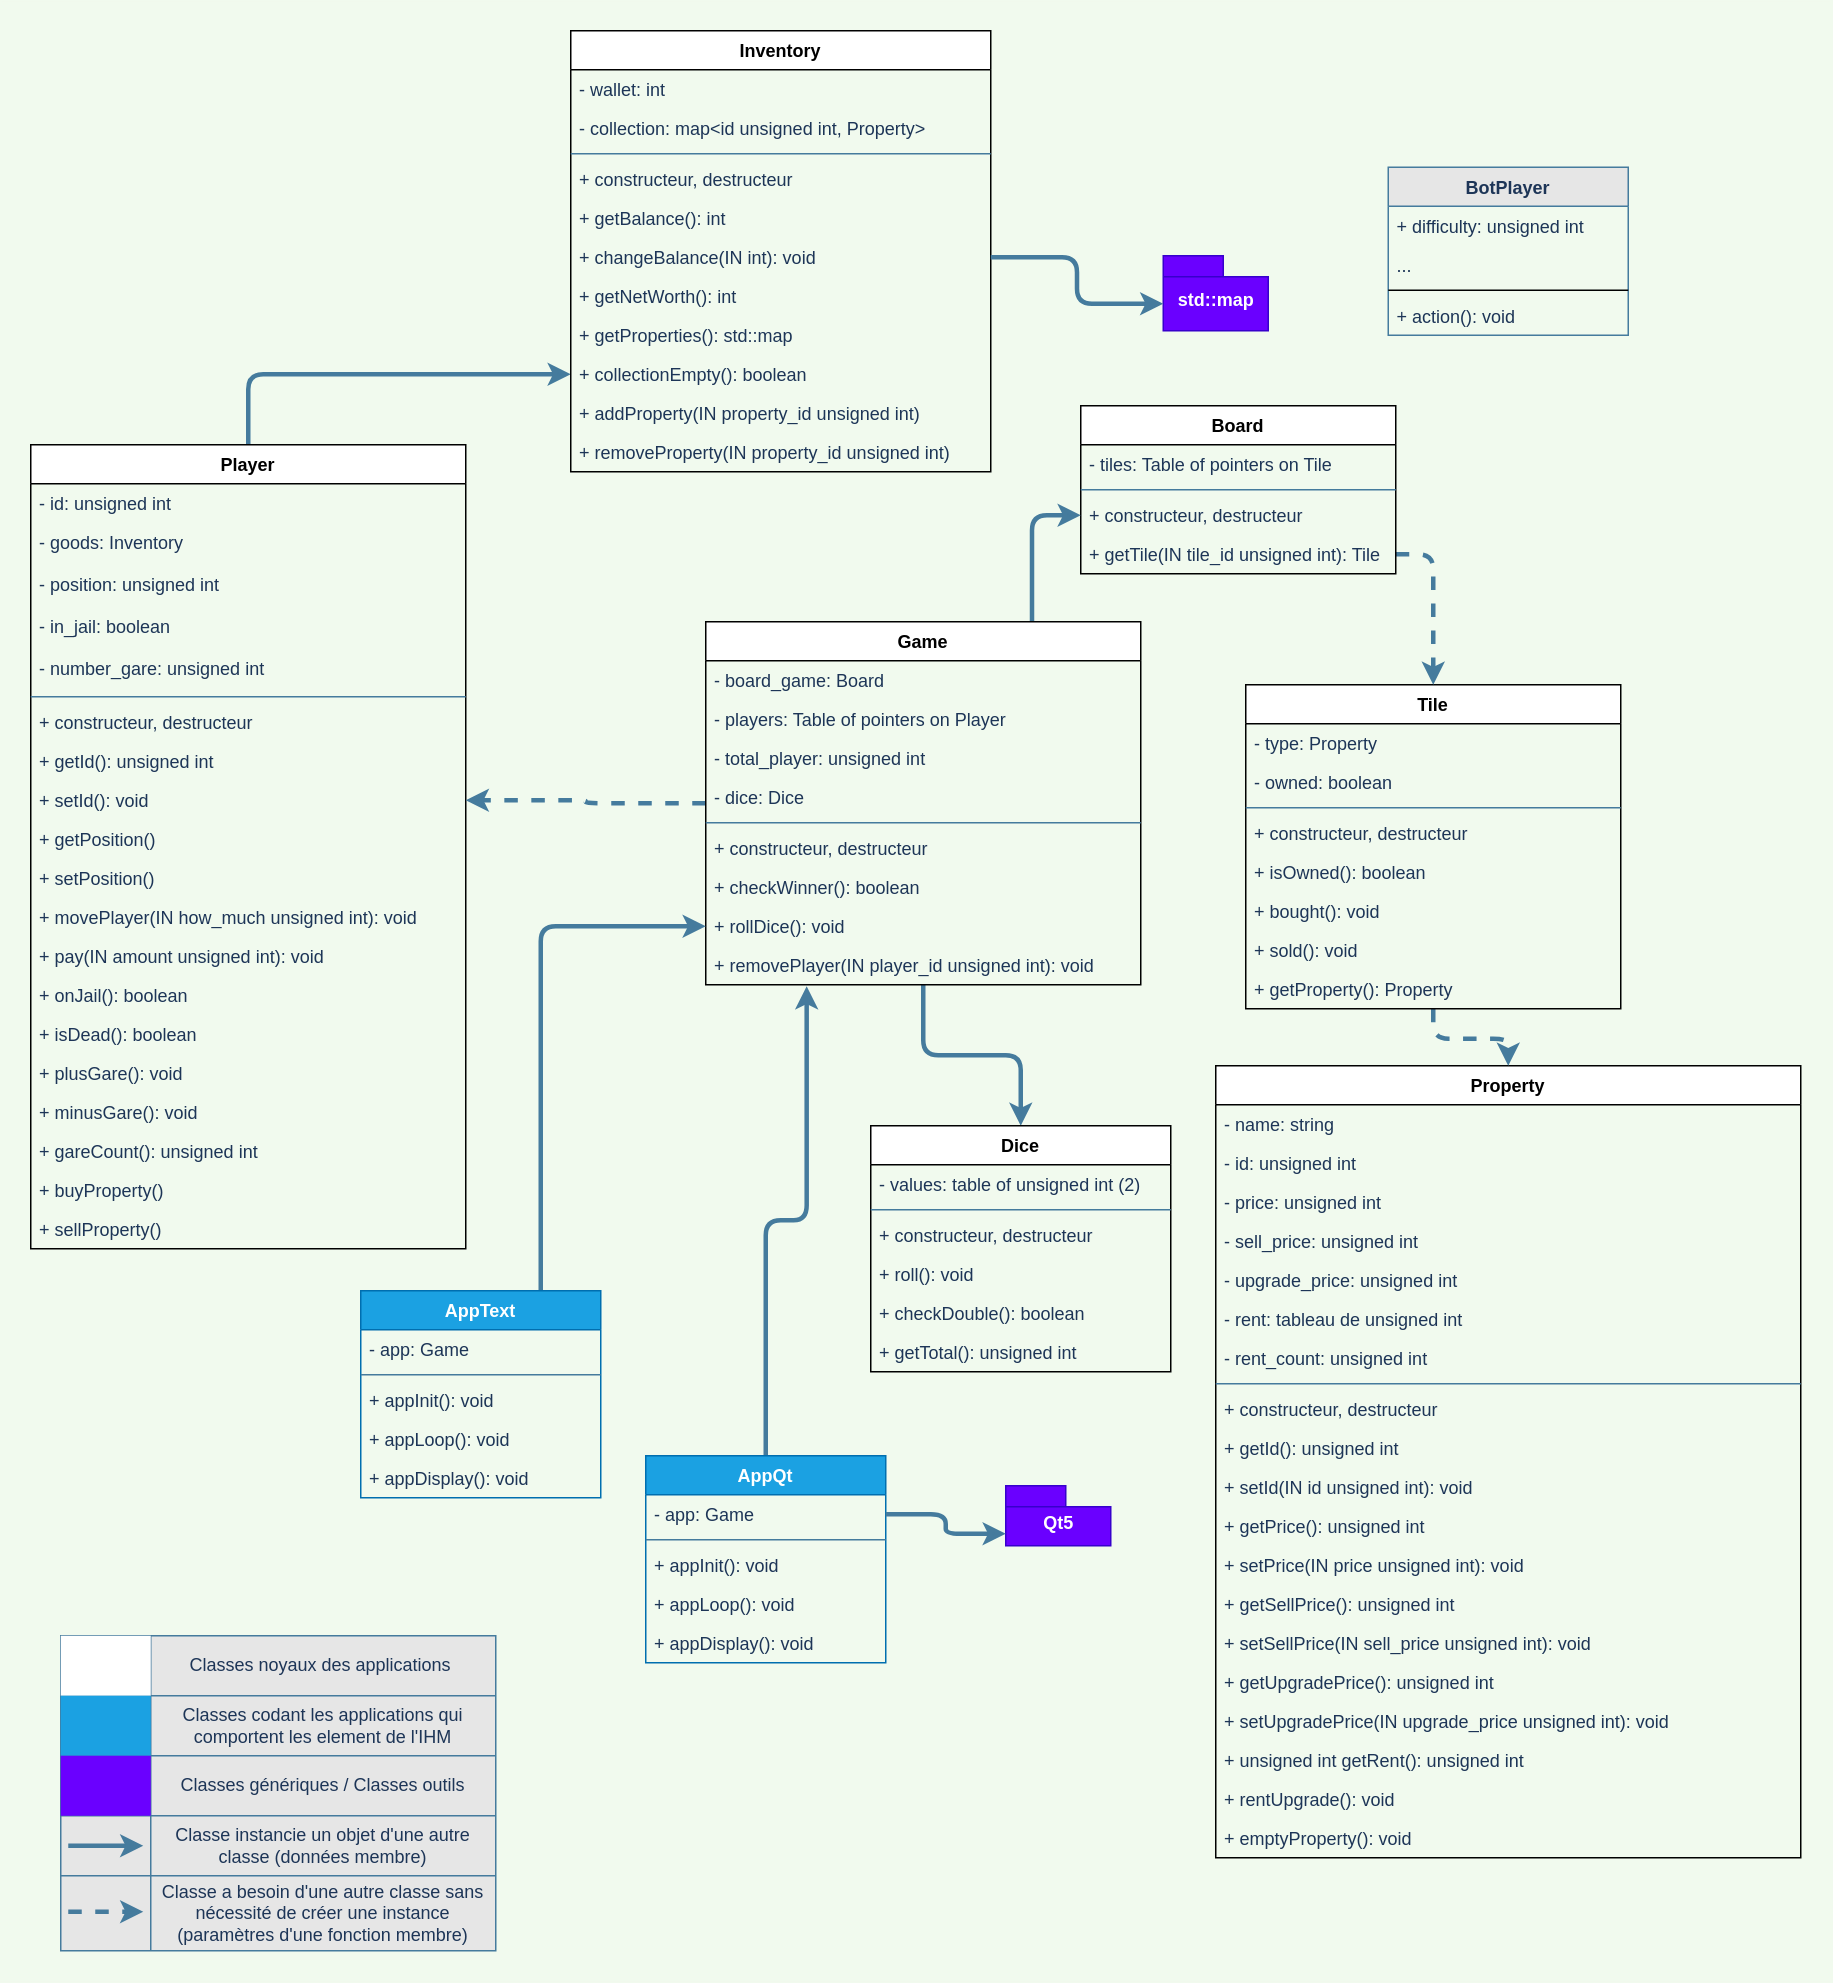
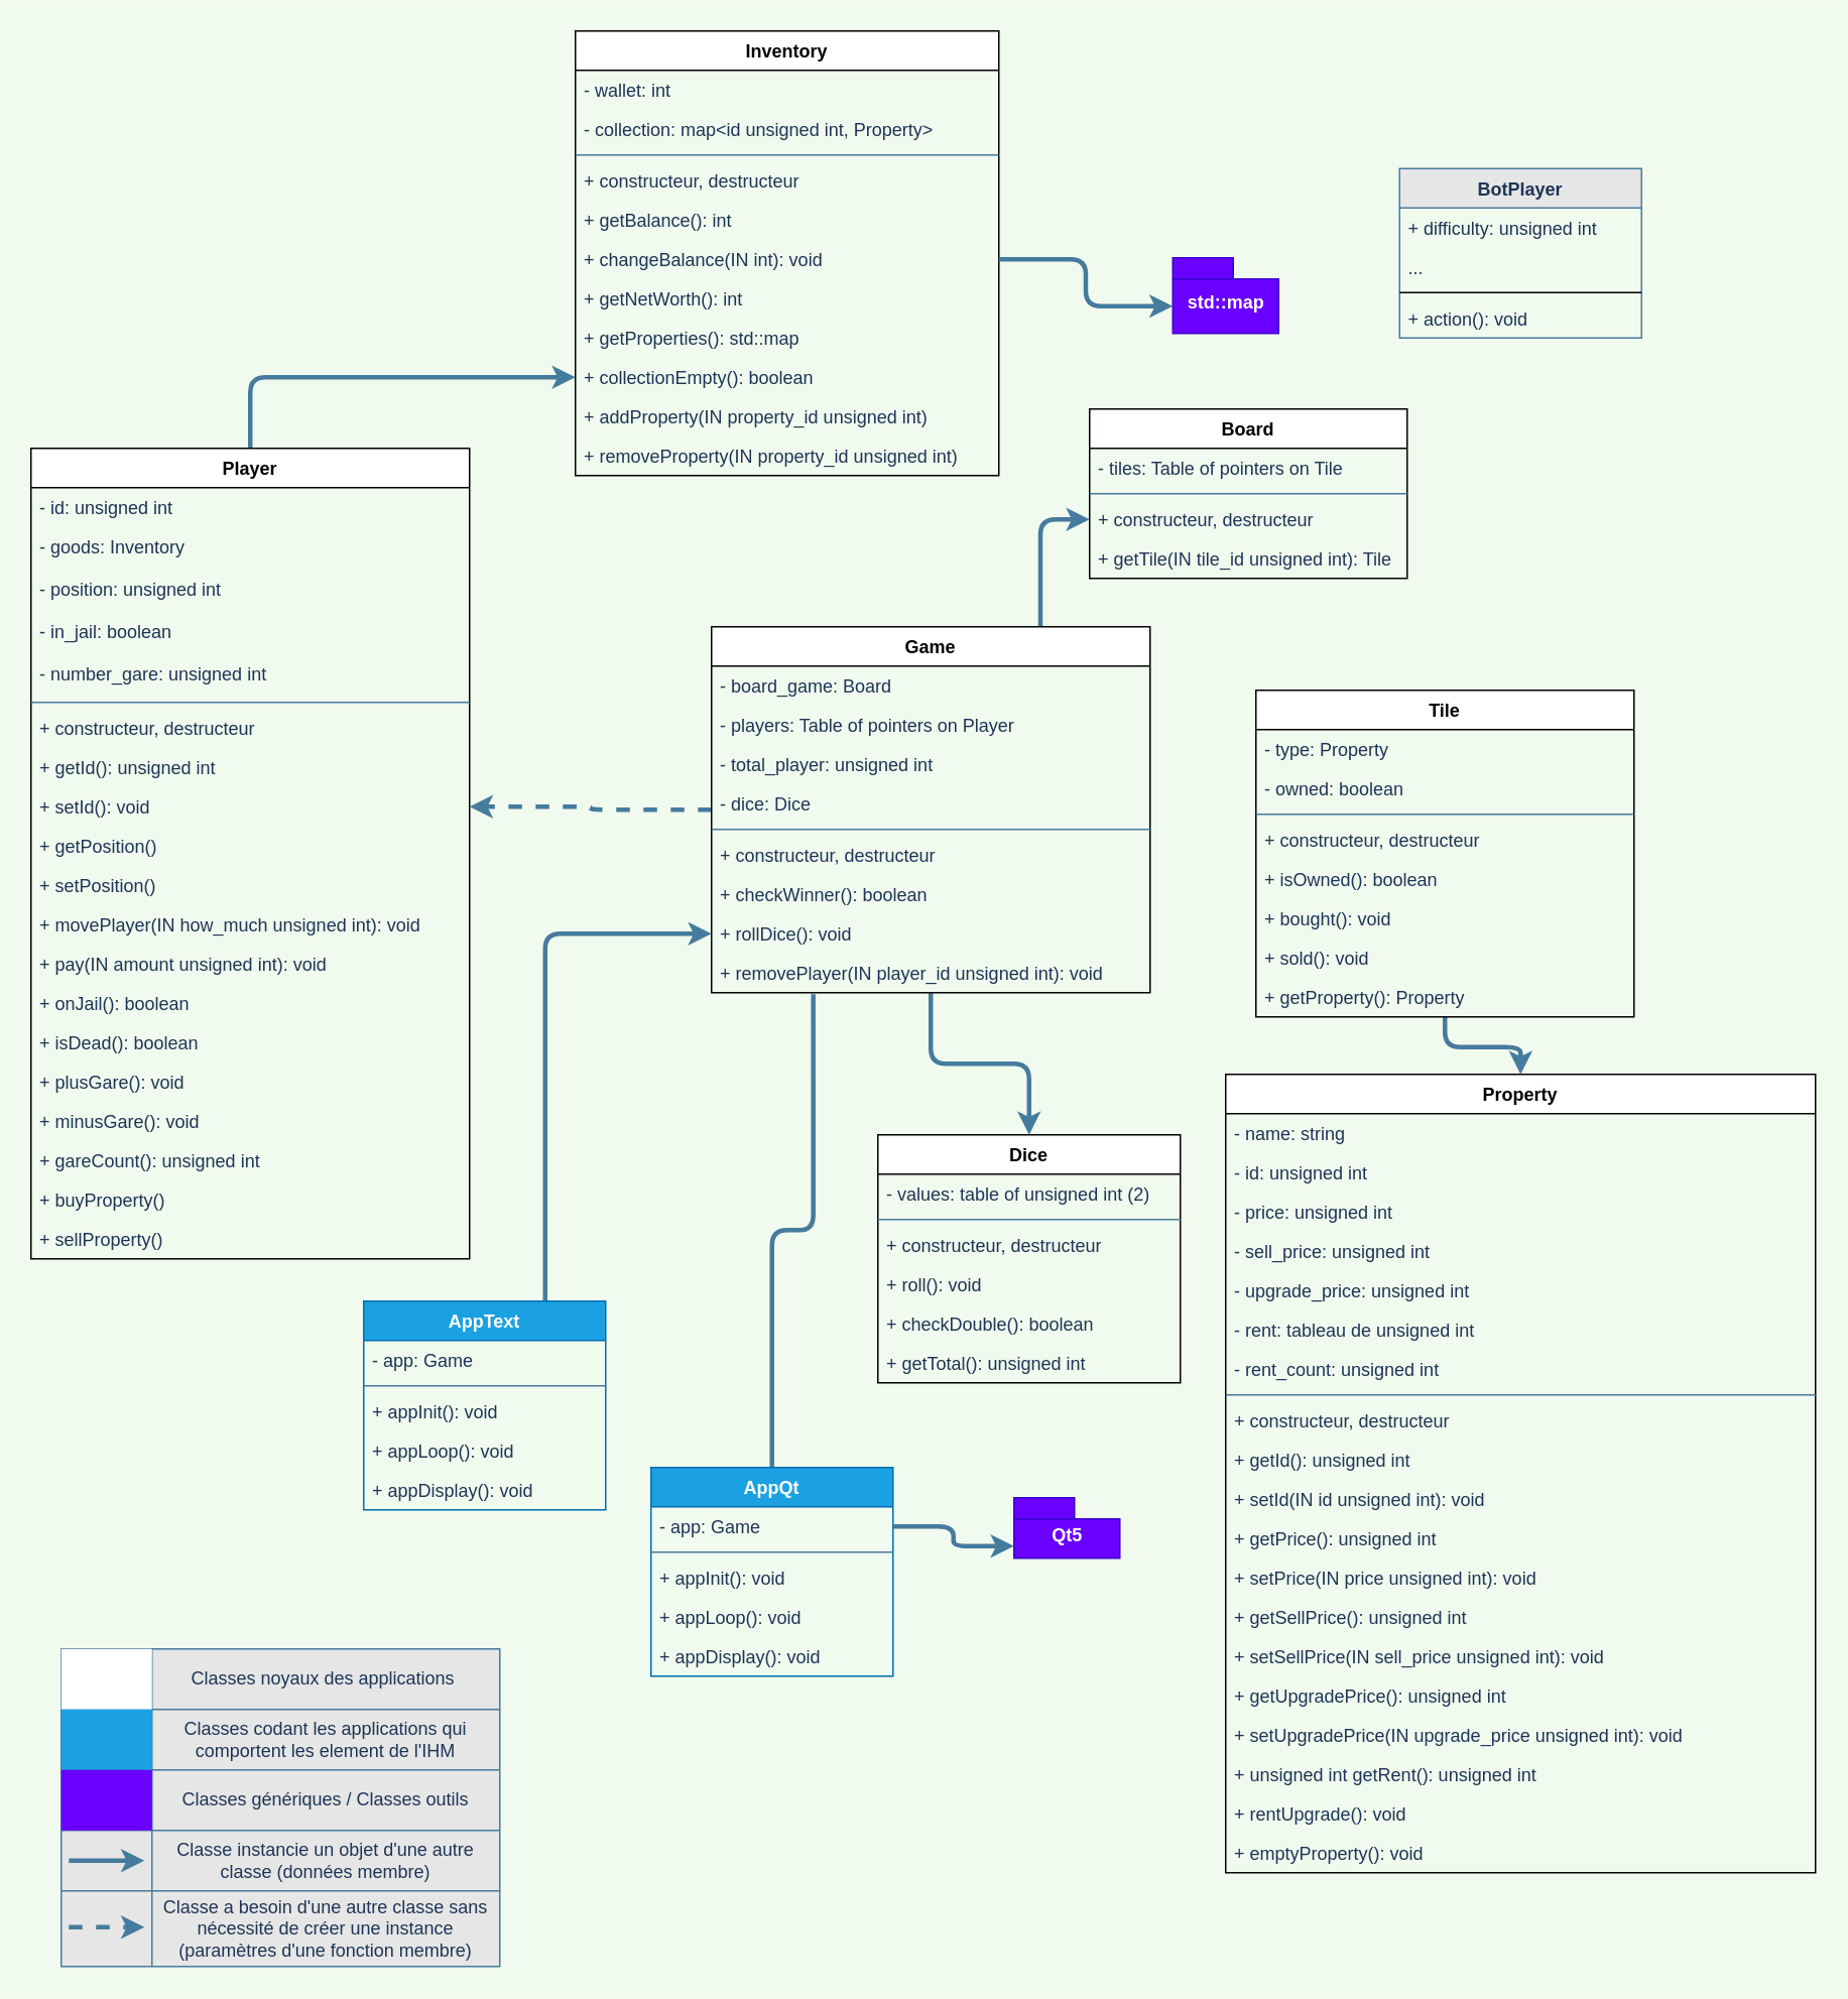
- <mxCell id="67" style="edgeStyle=orthogonalEdgeStyle;rounded=1;sketch=0;orthogonalLoop=1;jettySize=auto;html=1;exitX=1;exitY=0.5;exitDx=0;exitDy=0;fontColor=#1D3557;strokeColor=#457B9D;strokeWidth=3;fillColor=#A8DADC;dashed=1;" edge="1" parent="1" source="72" target="58"><mxGeometry relative="1" as="geometry" /></mxCell>
- <mxCell id="102" style="edgeStyle=orthogonalEdgeStyle;rounded=1;sketch=0;orthogonalLoop=1;jettySize=auto;html=1;exitX=0.5;exitY=0;exitDx=0;exitDy=0;fontColor=#1D3557;strokeColor=#457B9D;strokeWidth=3;fillColor=#A8DADC;entryX=0.232;entryY=1.038;entryDx=0;entryDy=0;entryPerimeter=0;" edge="1" parent="1" source="103" target="85"><mxGeometry relative="1" as="geometry"><mxPoint x="539.538" y="690" as="targetPoint" /></mxGeometry></mxCell>
+ <mxCell id="102" style="edgeStyle=orthogonalEdgeStyle;rounded=1;sketch=0;orthogonalLoop=1;jettySize=auto;html=1;exitX=0.5;exitY=0;exitDx=0;exitDy=0;fontColor=#1D3557;strokeColor=#457B9D;strokeWidth=3;fillColor=#A8DADC;entryX=0.232;entryY=1.038;entryDx=0;entryDy=0;entryPerimeter=0;endArrow=none;" edge="1" parent="1" source="103" target="85"><mxGeometry relative="1" as="geometry"><mxPoint x="539.538" y="690" as="targetPoint" /></mxGeometry></mxCell>
- <mxCell id="57" value="" style="edgeStyle=orthogonalEdgeStyle;curved=0;rounded=1;sketch=0;orthogonalLoop=1;jettySize=auto;html=1;fontColor=#1D3557;strokeColor=#457B9D;fillColor=#A8DADC;entryX=0.5;entryY=0;entryDx=0;entryDy=0;strokeWidth=3;dashed=1;" edge="1" parent="1" source="58" target="36"><mxGeometry relative="1" as="geometry" /></mxCell>
+ <mxCell id="57" value="" style="edgeStyle=orthogonalEdgeStyle;curved=0;rounded=1;sketch=0;orthogonalLoop=1;jettySize=auto;html=1;fontColor=#1D3557;strokeColor=#457B9D;fillColor=#A8DADC;entryX=0.5;entryY=0;entryDx=0;entryDy=0;strokeWidth=3;" edge="1" parent="1" source="58" target="36"><mxGeometry relative="1" as="geometry" /></mxCell>
